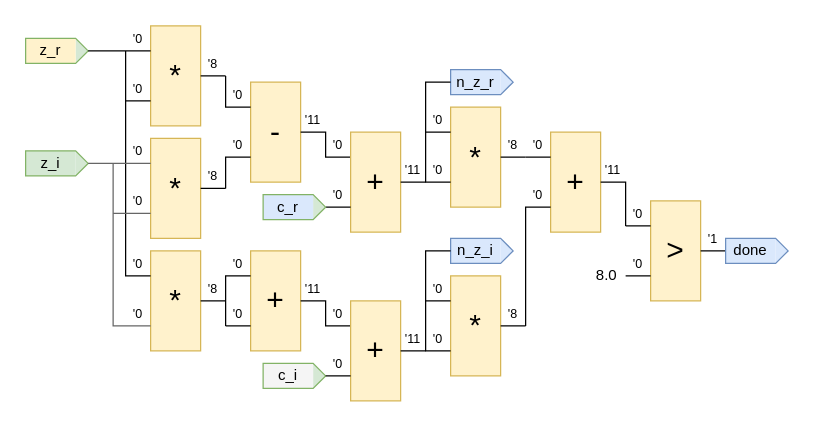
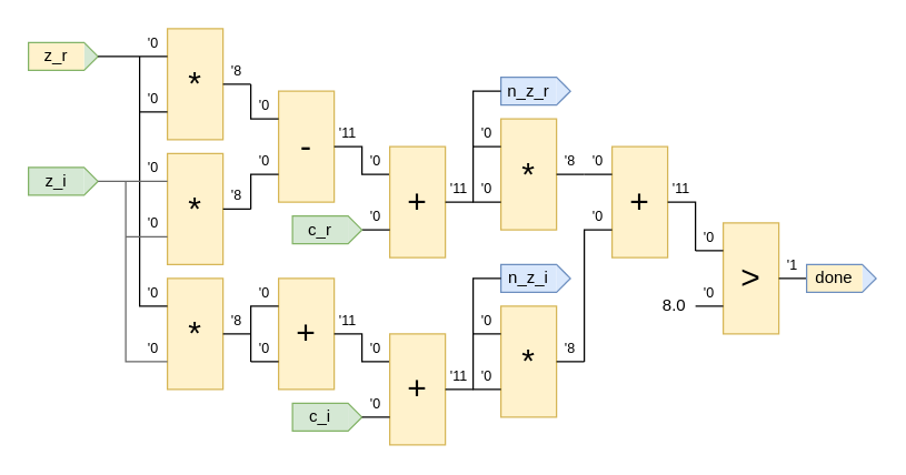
- <mxCell id="88" value="c_r" style="rounded=0;whiteSpace=wrap;html=1;strokeColor=none;container=0;fillColor=#dae8fc;glass=0;" vertex="1" parent="86"><mxGeometry width="40" height="20" as="geometry" /></mxCell>
+ <mxCell id="88" value="c_r" style="rounded=0;whiteSpace=wrap;html=1;strokeColor=none;container=0;fillColor=#d5e8d4;glass=0;" vertex="1" parent="86"><mxGeometry width="40" height="20" as="geometry" /></mxCell>
- <mxCell id="104" value="done" style="rounded=0;whiteSpace=wrap;html=1;strokeColor=none;container=0;fillColor=#dae8fc;glass=0;" vertex="1" parent="102"><mxGeometry width="40" height="20" as="geometry" /></mxCell>
+ <mxCell id="104" value="done" style="rounded=0;whiteSpace=wrap;html=1;strokeColor=none;container=0;fillColor=#fff2cc;glass=0;" vertex="1" parent="102"><mxGeometry width="40" height="20" as="geometry" /></mxCell>
- <mxCell id="99" value="c_i" style="rounded=0;whiteSpace=wrap;html=1;strokeColor=none;container=0;fillColor=#f5f5f5;glass=0;" vertex="1" parent="97"><mxGeometry width="40" height="20" as="geometry" /></mxCell>
+ <mxCell id="99" value="c_i" style="rounded=0;whiteSpace=wrap;html=1;strokeColor=none;container=0;fillColor=#d5e8d4;glass=0;" vertex="1" parent="97"><mxGeometry width="40" height="20" as="geometry" /></mxCell>
